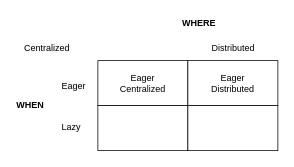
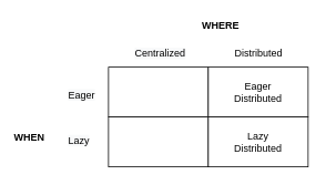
- <mxCell id="9" value="&lt;span style=&quot;color: rgb(0, 0, 0); font-family: helvetica; font-size: 12px; font-style: normal; font-weight: 400; letter-spacing: normal; text-align: center; text-indent: 0px; text-transform: none; word-spacing: 0px; background-color: rgb(248, 249, 250); display: inline; float: none;&quot;&gt;Centralized&lt;/span&gt;" style="text;whiteSpace=wrap;html=1;" vertex="1" parent="1"><mxGeometry x="30" y="50" width="90" height="30" as="geometry" /></mxCell>
+ <mxCell id="9" value="&lt;span style=&quot;color: rgb(0, 0, 0); font-family: helvetica; font-size: 12px; font-style: normal; font-weight: 400; letter-spacing: normal; text-align: center; text-indent: 0px; text-transform: none; word-spacing: 0px; background-color: rgb(248, 249, 250); display: inline; float: none;&quot;&gt;Centralized&lt;/span&gt;" style="text;whiteSpace=wrap;html=1;" vertex="1" parent="1"><mxGeometry x="160" y="50" width="90" height="30" as="geometry" /></mxCell>
- <mxCell id="6" value="Eager&lt;br&gt;Centralized" style="text;html=1;strokeColor=none;fillColor=none;align=center;verticalAlign=middle;whiteSpace=wrap;rounded=0;" vertex="1" parent="1"><mxGeometry x="170" y="100" width="40" height="20" as="geometry" /></mxCell>
- <mxCell id="14" value="&lt;b&gt;WHEN&lt;/b&gt;" style="text;html=1;strokeColor=none;fillColor=none;align=center;verticalAlign=middle;whiteSpace=wrap;rounded=0;" vertex="1" parent="1"><mxGeometry x="20" y="130" width="40" height="20" as="geometry" /></mxCell>
+ <mxCell id="14" value="&lt;b&gt;WHEN&lt;/b&gt;" style="text;html=1;strokeColor=none;fillColor=none;align=center;verticalAlign=middle;whiteSpace=wrap;rounded=0;" vertex="1" parent="1"><mxGeometry x="15" y="155" width="40" height="20" as="geometry" /></mxCell>
+ <mxCell id="8" value="Lazy&lt;br&gt;Distributed" style="text;html=1;strokeColor=none;fillColor=none;align=center;verticalAlign=middle;whiteSpace=wrap;rounded=0;" vertex="1" parent="1"><mxGeometry x="290" y="160" width="40" height="20" as="geometry" /></mxCell>
